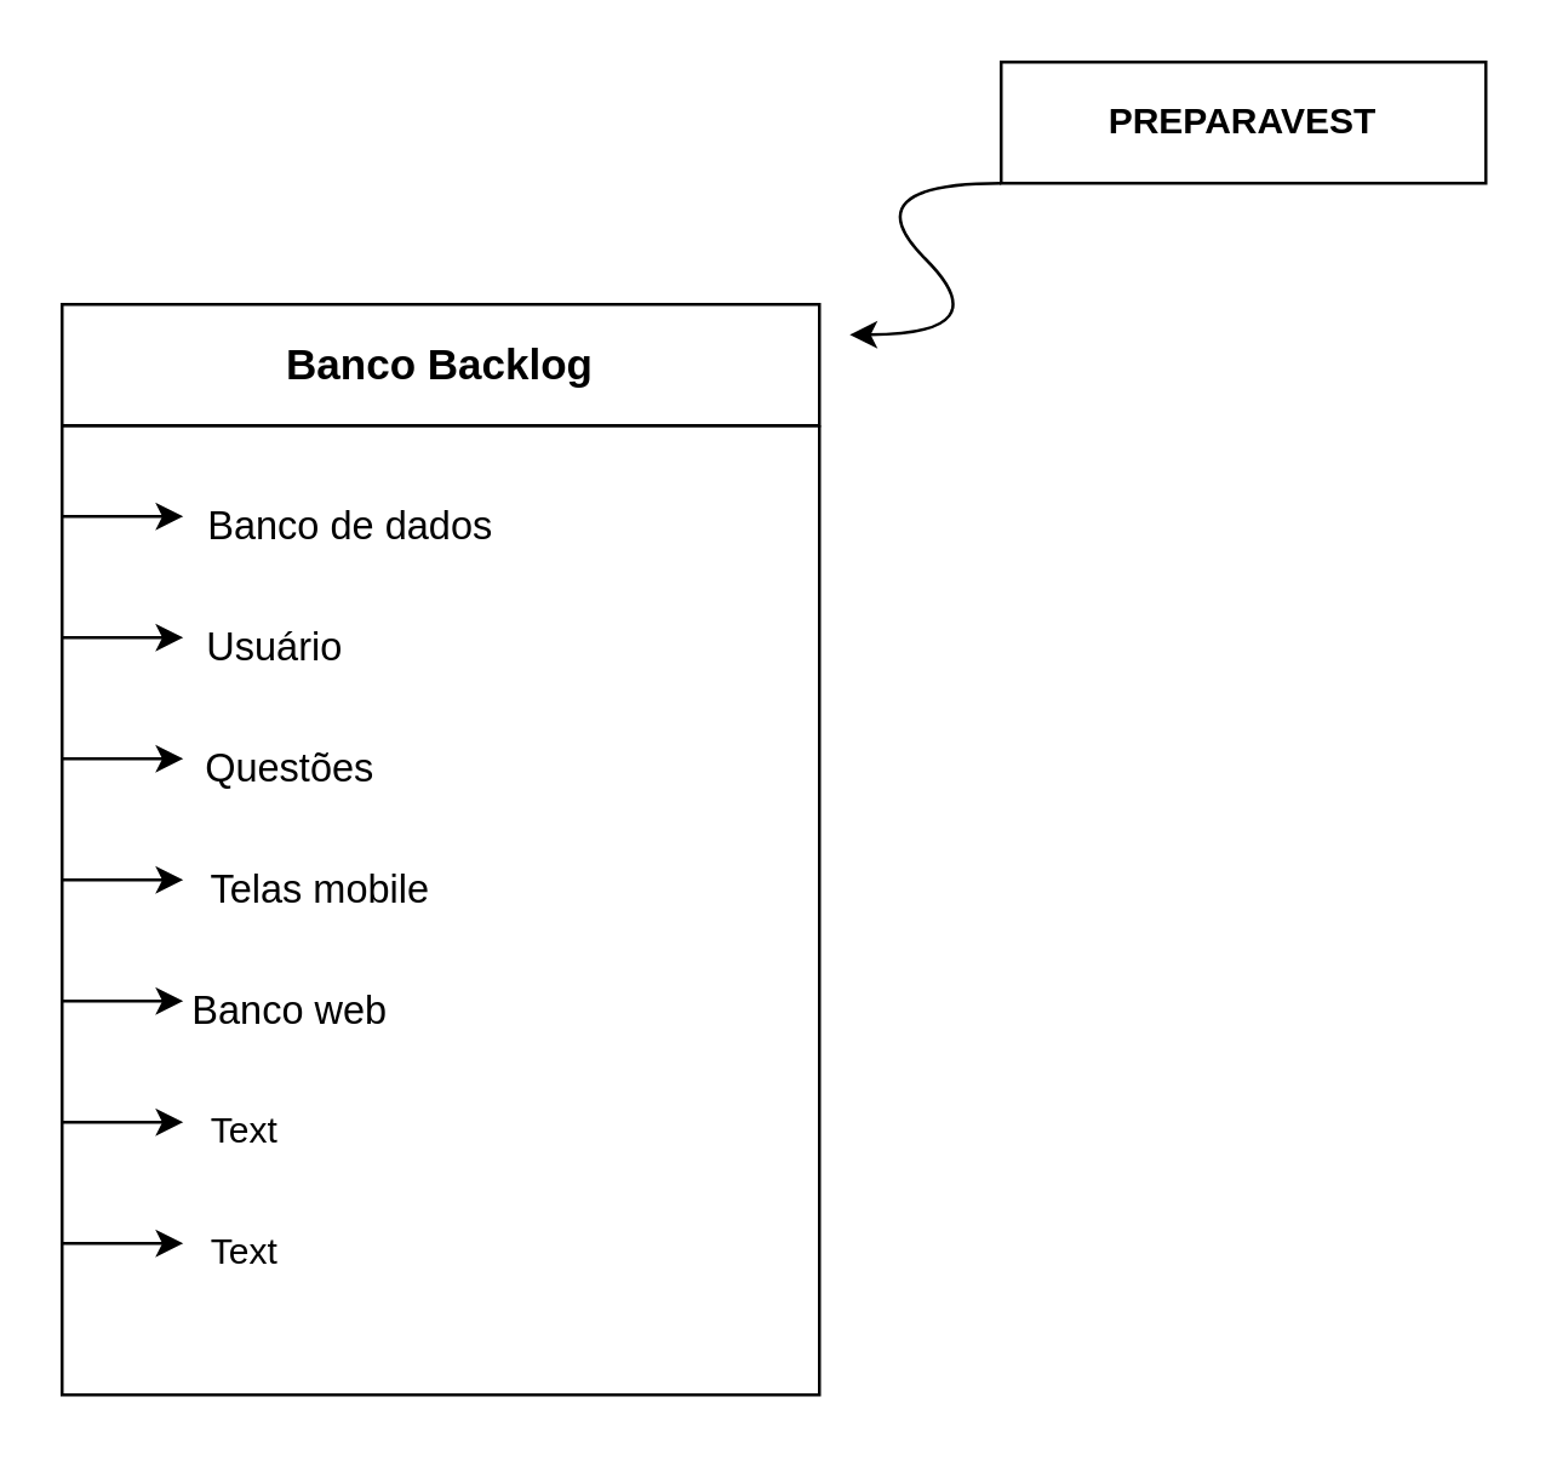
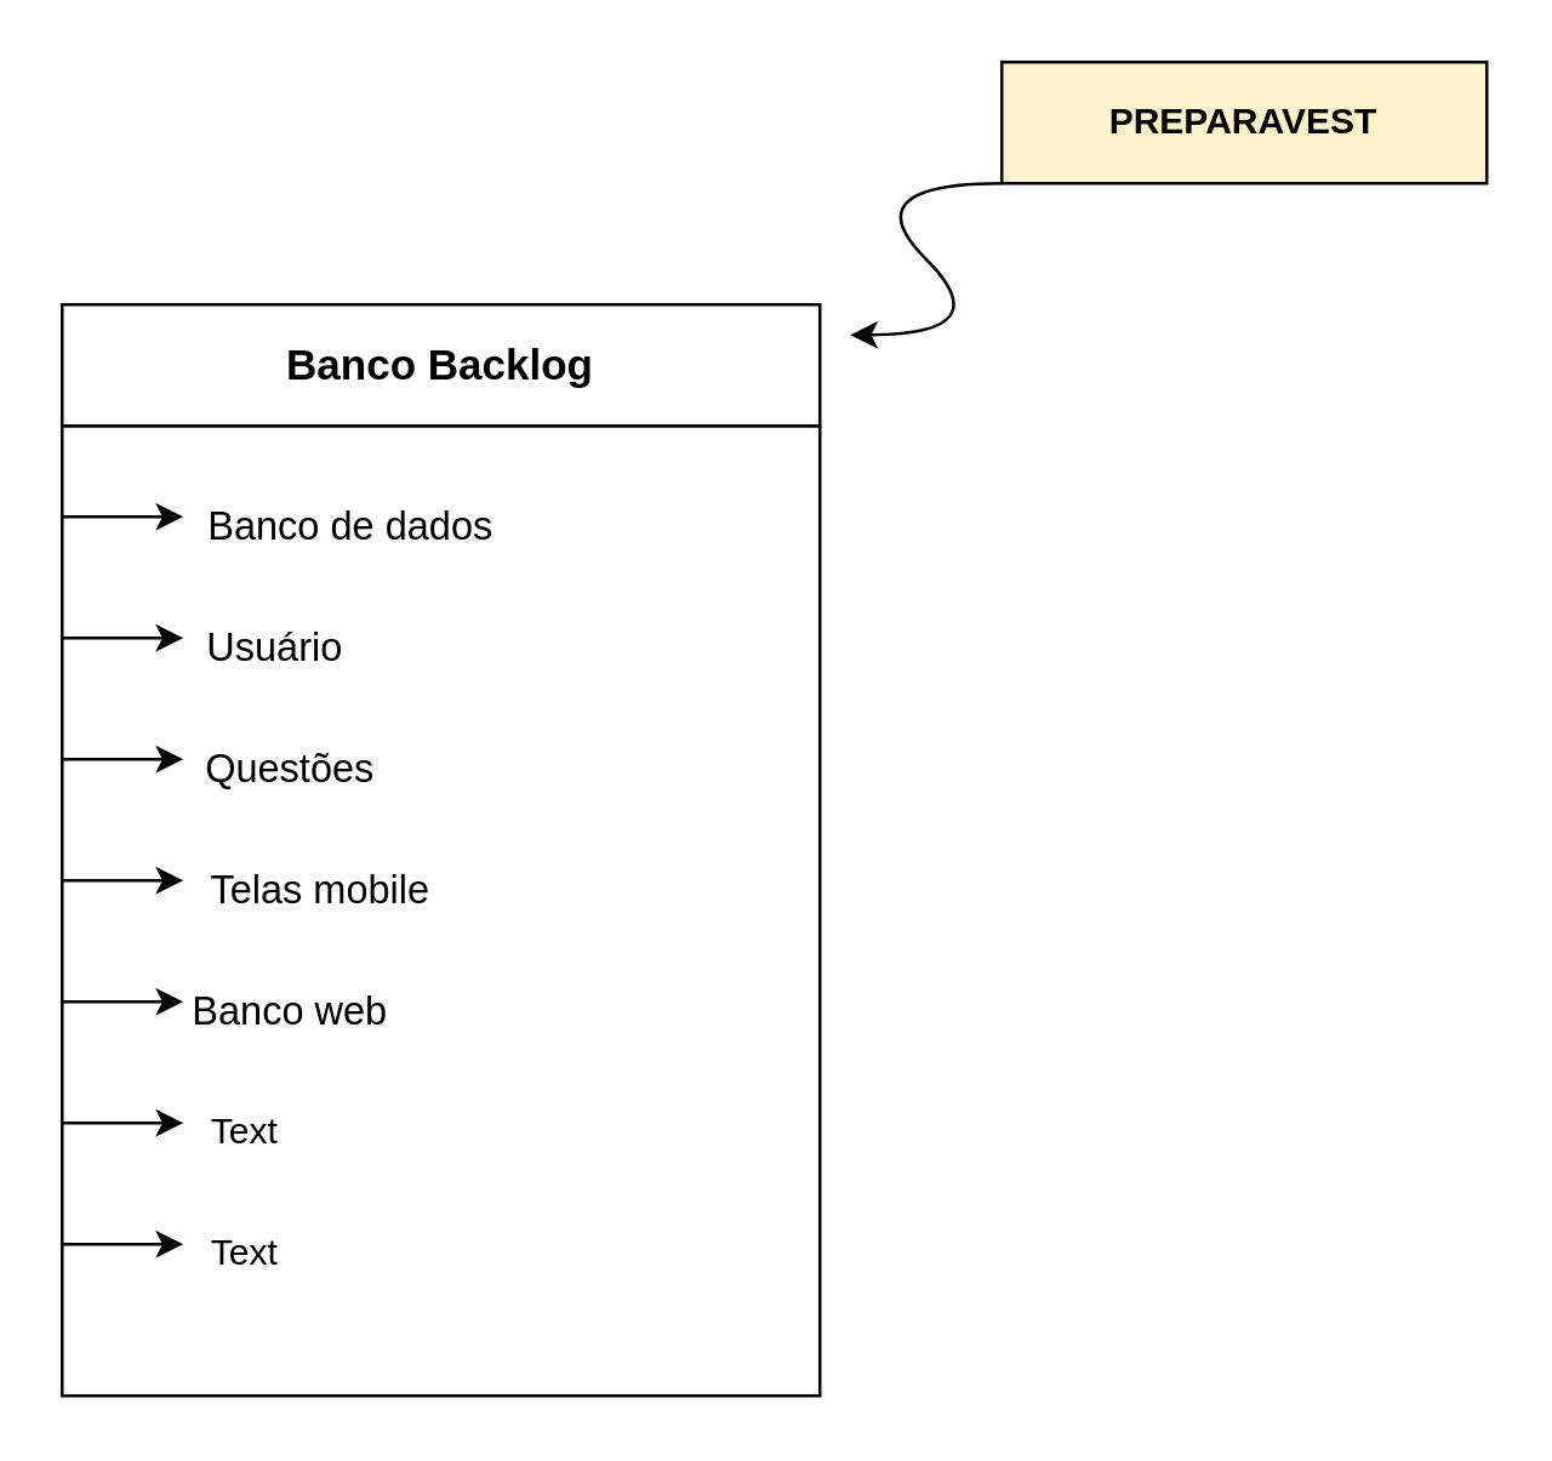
- <mxCell id="2" value="&lt;b&gt;PREPARAVEST&lt;/b&gt;" style="rounded=0;whiteSpace=wrap;html=1;" vertex="1" parent="1"><mxGeometry x="330" y="20" width="160" height="40" as="geometry" /></mxCell>
+ <mxCell id="2" value="&lt;b&gt;PREPARAVEST&lt;/b&gt;" style="rounded=0;whiteSpace=wrap;html=1;fillColor=#fff2cc;" vertex="1" parent="1"><mxGeometry x="330" y="20" width="160" height="40" as="geometry" /></mxCell>
